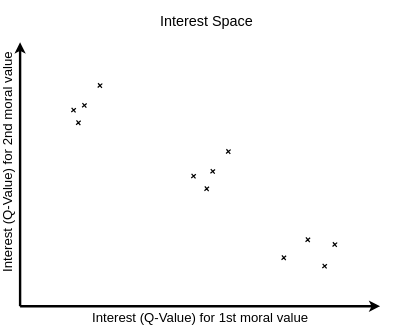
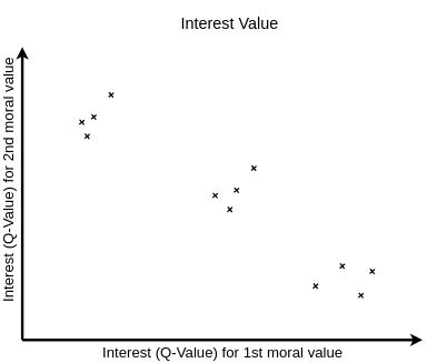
- <mxCell id="16" value="Interest Space" style="text;html=1;strokeColor=none;fillColor=none;align=center;verticalAlign=middle;whiteSpace=wrap;rounded=0;fontSize=24;fontColor=#000000;" vertex="1" parent="1"><mxGeometry x="244.08" y="20" width="174" height="30" as="geometry" /></mxCell>
+ <mxCell id="16" value="Interest Value" style="text;html=1;strokeColor=none;fillColor=none;align=center;verticalAlign=middle;whiteSpace=wrap;rounded=0;fontSize=24;fontColor=#000000;" vertex="1" parent="1"><mxGeometry x="244.08" y="20" width="174" height="30" as="geometry" /></mxCell>
